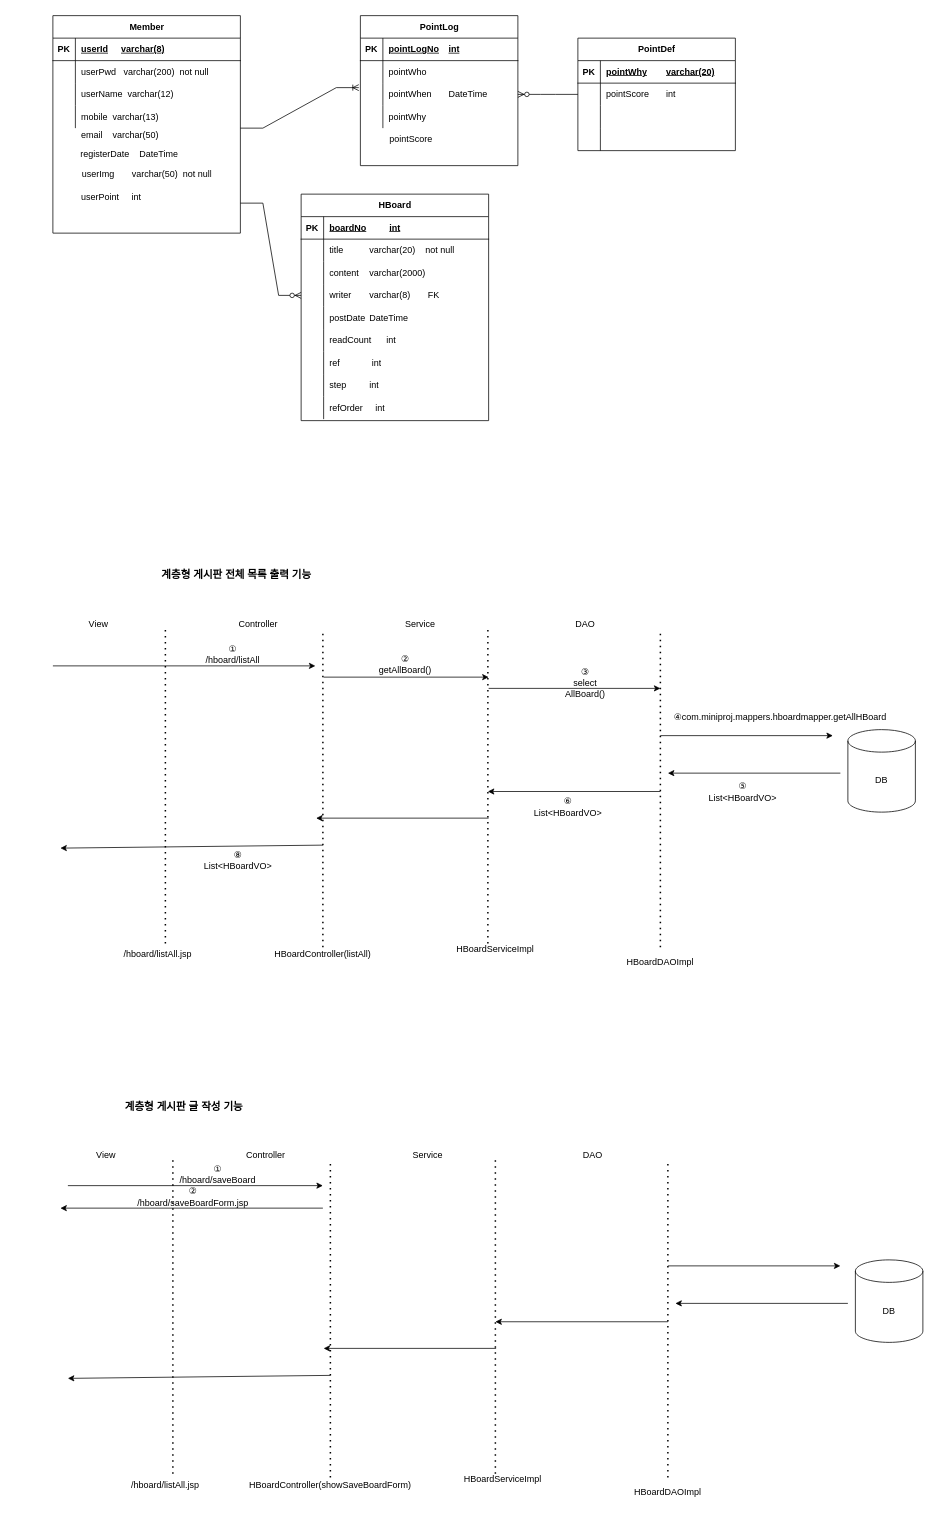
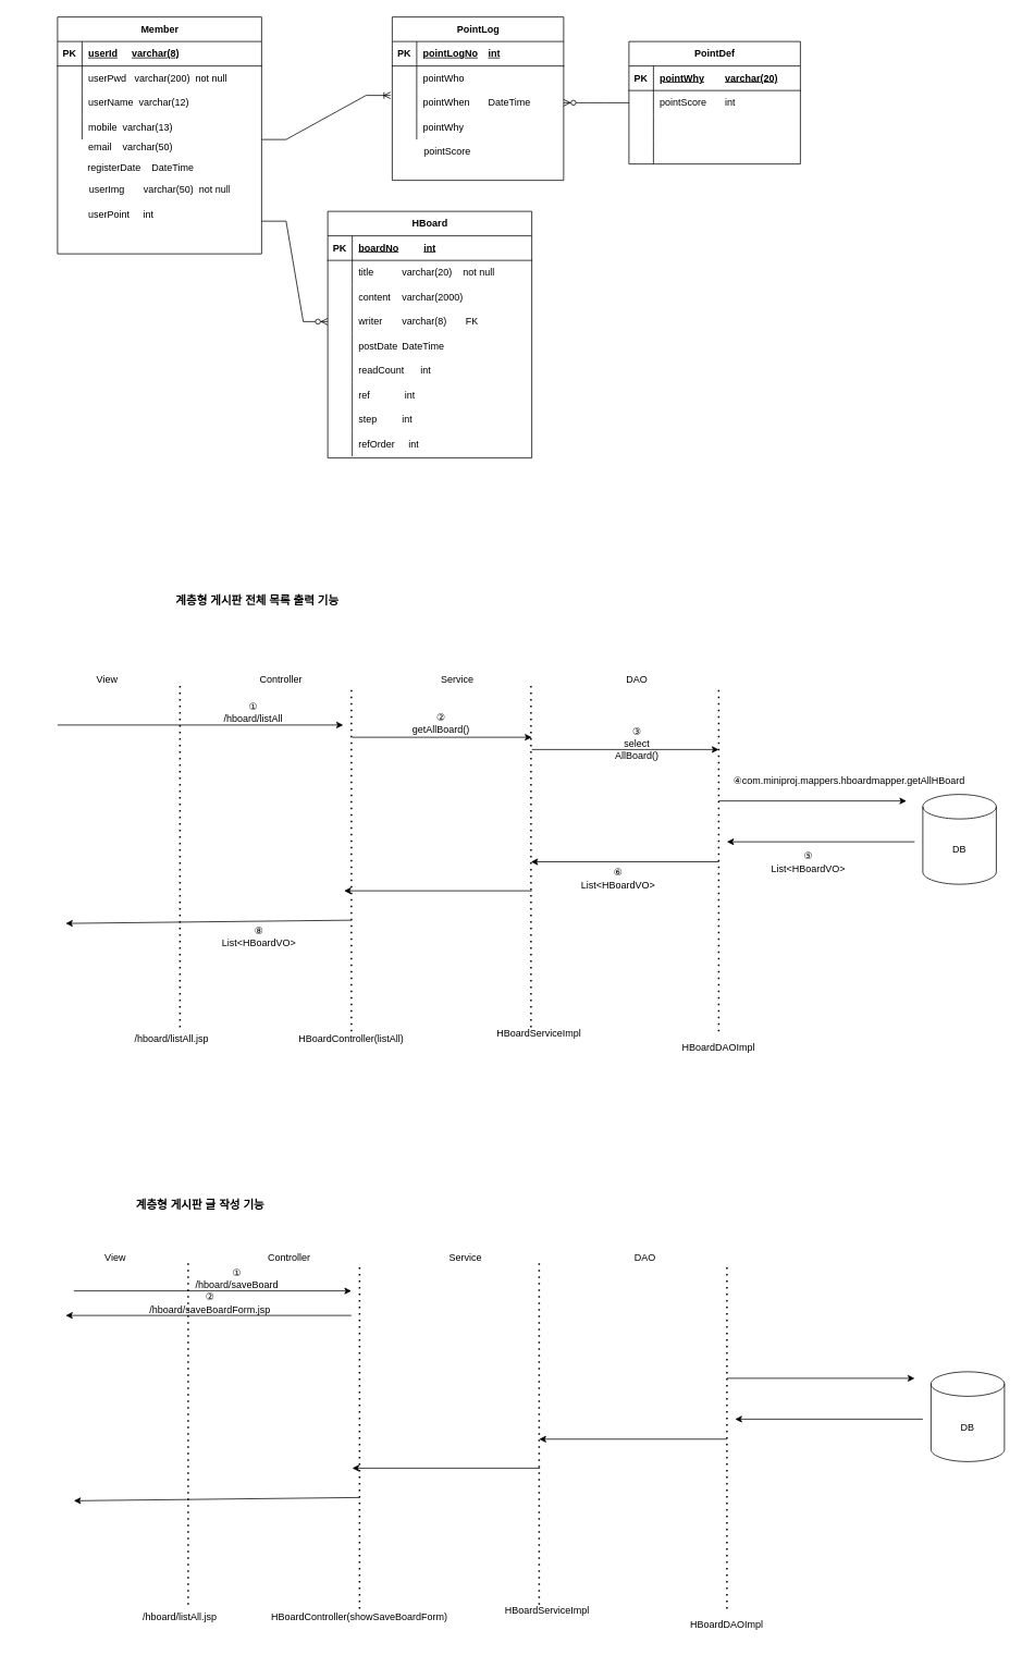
- <mxCell id="111" value="&lt;b&gt;&lt;font style=&quot;font-size: 14px;&quot;&gt;계층형 게시판 전체 목록 출력 기능&lt;/font&gt;&lt;/b&gt;" style="text;html=1;align=center;verticalAlign=middle;whiteSpace=wrap;rounded=0;" vertex="1" parent="1"><mxGeometry x="90" y="750" width="450" height="30" as="geometry" /></mxCell>
+ <mxCell id="111" value="&lt;b&gt;&lt;font style=&quot;font-size: 14px;&quot;&gt;계층형 게시판 전체 목록 출력 기능&lt;/font&gt;&lt;/b&gt;" style="text;html=1;align=center;verticalAlign=middle;whiteSpace=wrap;rounded=0;" vertex="1" parent="1"><mxGeometry x="90" y="720" width="450" height="30" as="geometry" /></mxCell>
